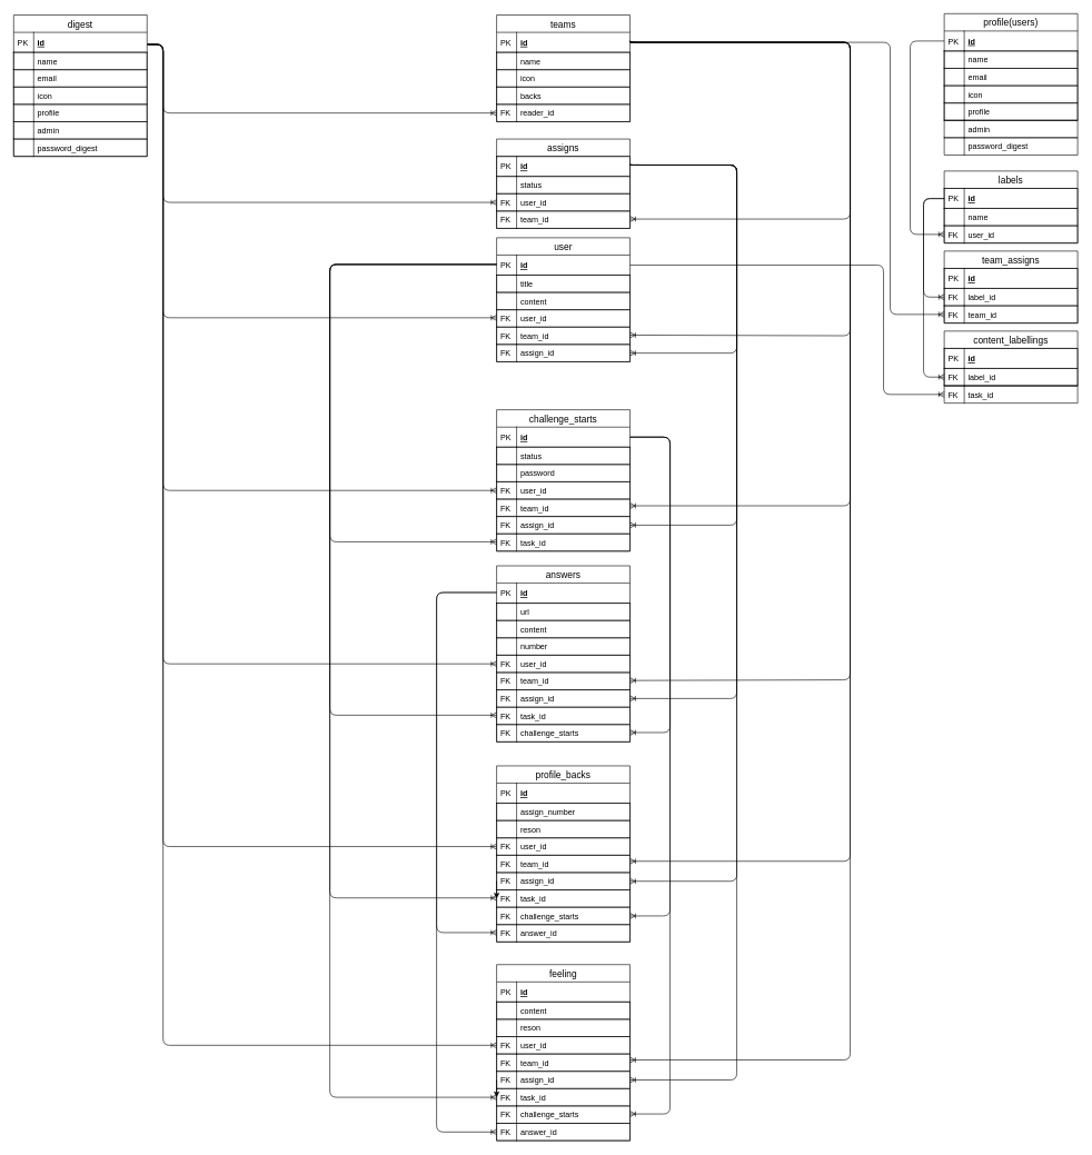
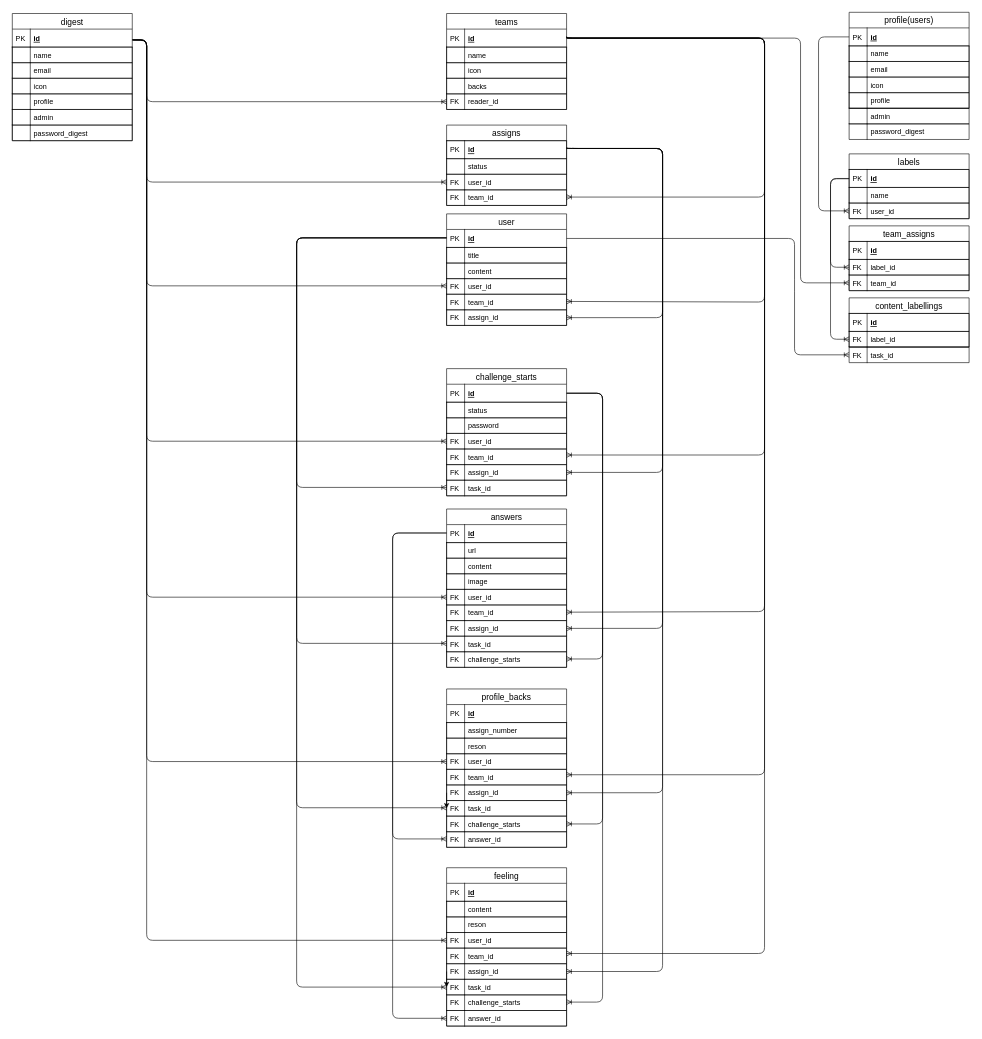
- <mxCell id="106" value="number" style="shape=partialRectangle;top=1;left=1;right=1;bottom=1;align=left;verticalAlign=top;fillColor=none;spacingLeft=34;spacingRight=4;overflow=hidden;rotatable=0;points=[[0,0.5],[1,0.5]];portConstraint=eastwest;dropTarget=0;fontSize=12;" vertex="1" parent="99"><mxGeometry y="108" width="200" height="26" as="geometry" /></mxCell>
+ <mxCell id="106" value="image" style="shape=partialRectangle;top=1;left=1;right=1;bottom=1;align=left;verticalAlign=top;fillColor=none;spacingLeft=34;spacingRight=4;overflow=hidden;rotatable=0;points=[[0,0.5],[1,0.5]];portConstraint=eastwest;dropTarget=0;fontSize=12;" vertex="1" parent="99"><mxGeometry y="108" width="200" height="26" as="geometry" /></mxCell>
